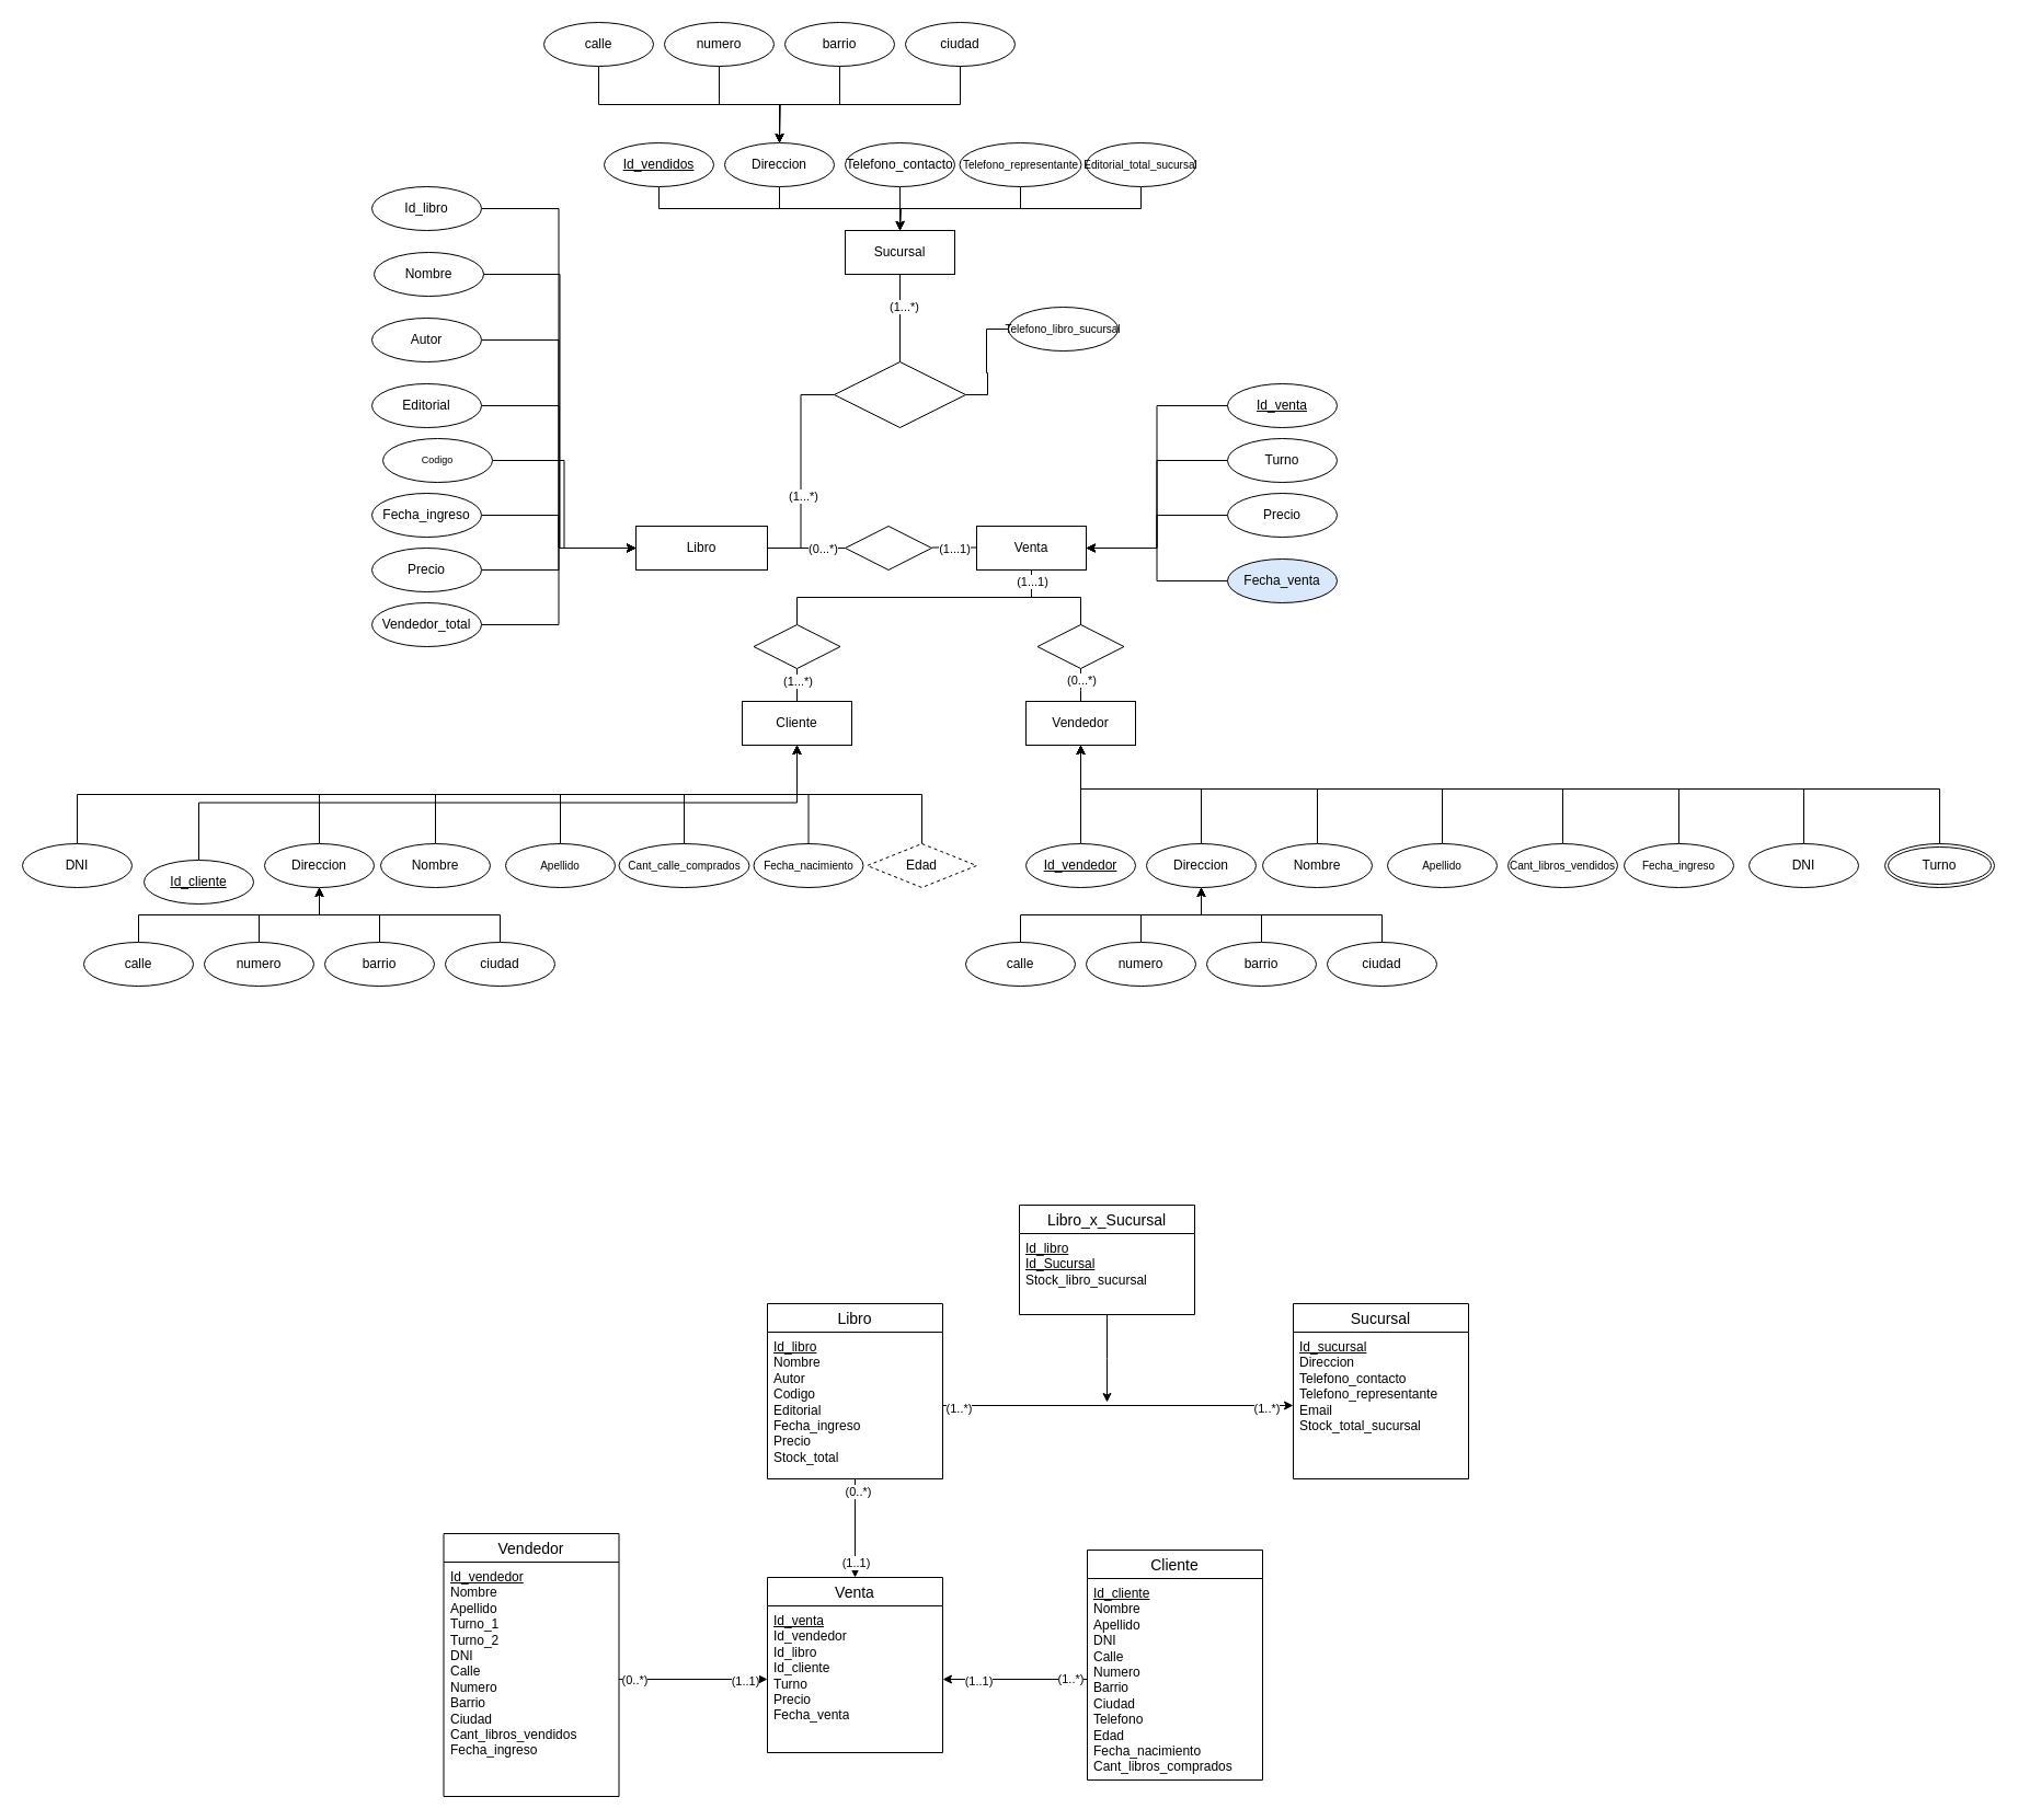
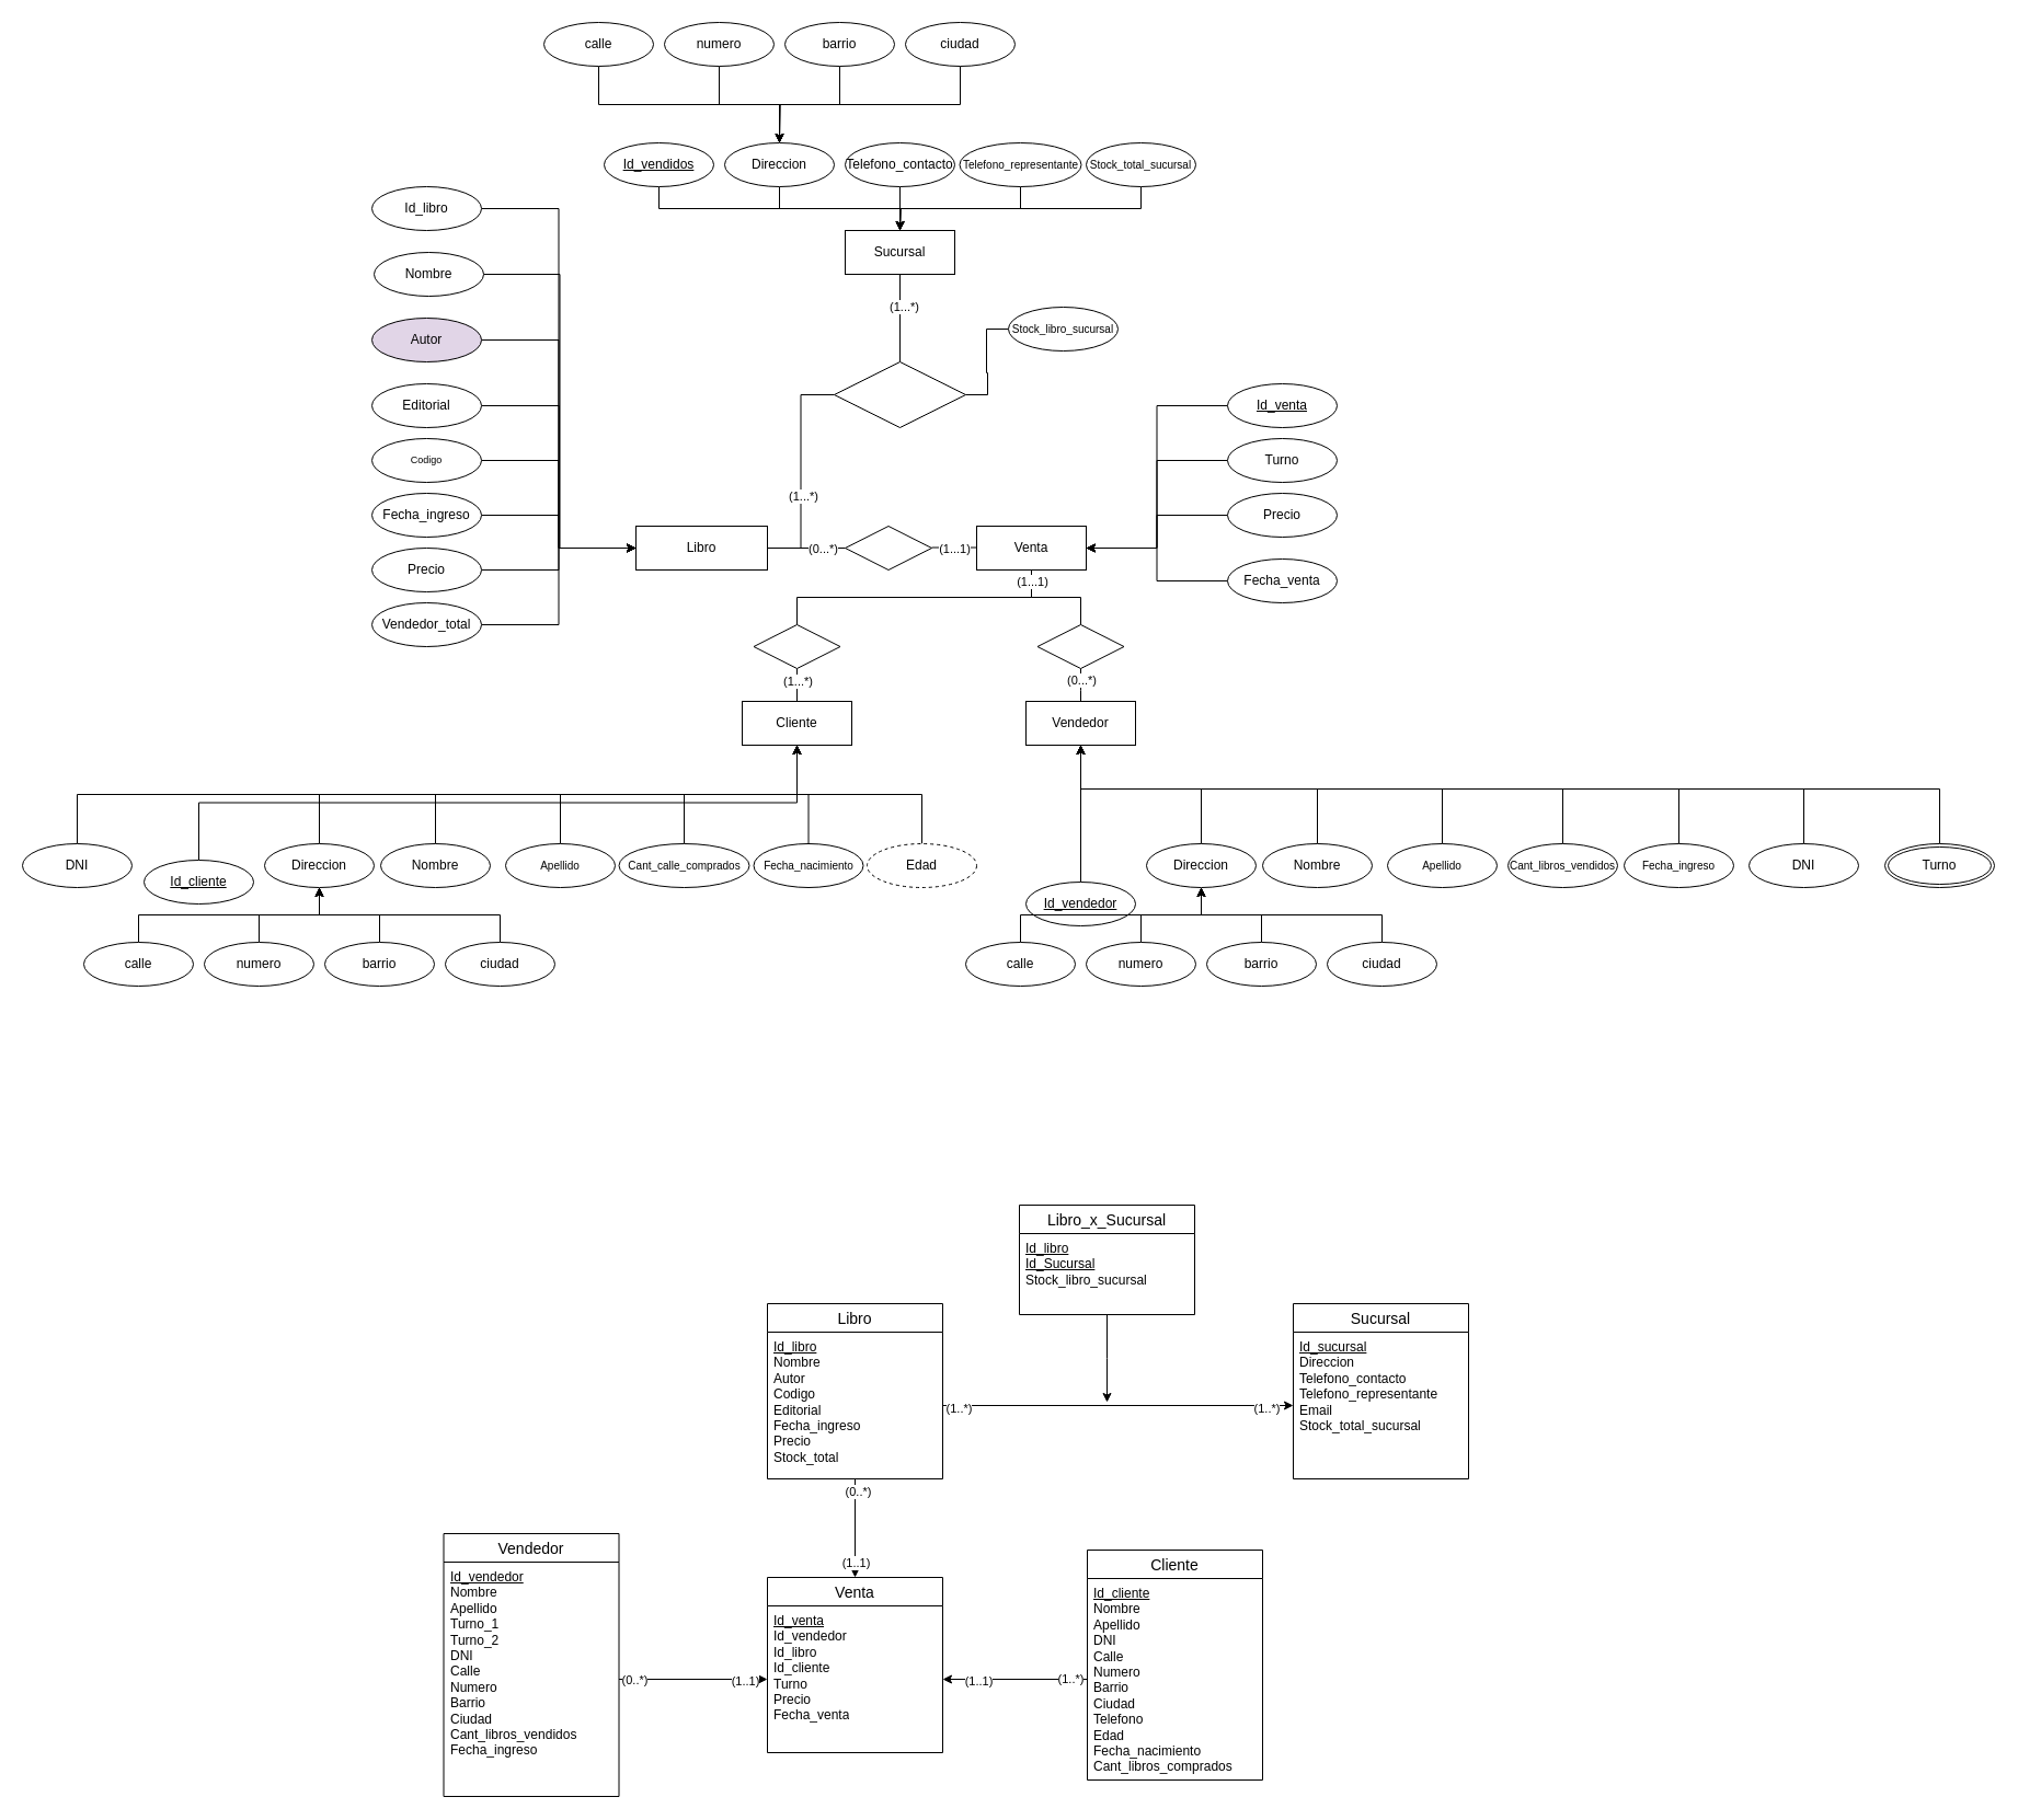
- <mxCell id="60" value="Editorial_total_sucursal" style="ellipse;whiteSpace=wrap;html=1;align=center;fontSize=10;" parent="1" vertex="1"><mxGeometry x="991" y="130" width="100" height="40" as="geometry" /></mxCell>
+ <mxCell id="60" value="Stock_total_sucursal" style="ellipse;whiteSpace=wrap;html=1;align=center;fontSize=10;" parent="1" vertex="1"><mxGeometry x="991" y="130" width="100" height="40" as="geometry" /></mxCell>
- <mxCell id="71" value="Telefono_libro_sucursal" style="ellipse;whiteSpace=wrap;html=1;align=center;fontSize=10;" parent="1" vertex="1"><mxGeometry x="920" y="280" width="100" height="40" as="geometry" /></mxCell>
+ <mxCell id="71" value="Stock_libro_sucursal" style="ellipse;whiteSpace=wrap;html=1;align=center;fontSize=10;" parent="1" vertex="1"><mxGeometry x="920" y="280" width="100" height="40" as="geometry" /></mxCell>
- <mxCell id="37" value="Autor" style="ellipse;whiteSpace=wrap;html=1;align=center;" parent="1" vertex="1"><mxGeometry x="339" y="290" width="100" height="40" as="geometry" /></mxCell>
+ <mxCell id="37" value="Autor" style="ellipse;whiteSpace=wrap;html=1;align=center;fillColor=#e1d5e7;" parent="1" vertex="1"><mxGeometry x="339" y="290" width="100" height="40" as="geometry" /></mxCell>
- <mxCell id="41" value="Codigo" style="ellipse;whiteSpace=wrap;html=1;align=center;fontSize=9;" parent="1" vertex="1"><mxGeometry x="349" y="400" width="100" height="40" as="geometry" /></mxCell>
+ <mxCell id="41" value="Codigo" style="ellipse;whiteSpace=wrap;html=1;align=center;fontSize=9;" parent="1" vertex="1"><mxGeometry x="339" y="400" width="100" height="40" as="geometry" /></mxCell>
- <mxCell id="140" value="Fecha_venta" style="ellipse;whiteSpace=wrap;html=1;align=center;fillColor=#dae8fc;" parent="1" vertex="1"><mxGeometry x="1120" y="510" width="100" height="40" as="geometry" /></mxCell>
+ <mxCell id="140" value="Fecha_venta" style="ellipse;whiteSpace=wrap;html=1;align=center;" parent="1" vertex="1"><mxGeometry x="1120" y="510" width="100" height="40" as="geometry" /></mxCell>
- <mxCell id="106" value="Edad" style="rhombus;whiteSpace=wrap;html=1;align=center;dashed=1;" parent="1" vertex="1"><mxGeometry x="791" y="770" width="100" height="40" as="geometry" /></mxCell>
+ <mxCell id="106" value="Edad" style="ellipse;whiteSpace=wrap;html=1;align=center;dashed=1;" parent="1" vertex="1"><mxGeometry x="791" y="770" width="100" height="40" as="geometry" /></mxCell>
- <mxCell id="111" value="Id_vendedor" style="ellipse;whiteSpace=wrap;html=1;align=center;fontStyle=4;" parent="1" vertex="1"><mxGeometry x="936" y="770" width="100" height="40" as="geometry" /></mxCell>
+ <mxCell id="111" value="Id_vendedor" style="ellipse;whiteSpace=wrap;html=1;align=center;fontStyle=4;" parent="1" vertex="1"><mxGeometry x="936" y="805" width="100" height="40" as="geometry" /></mxCell>
